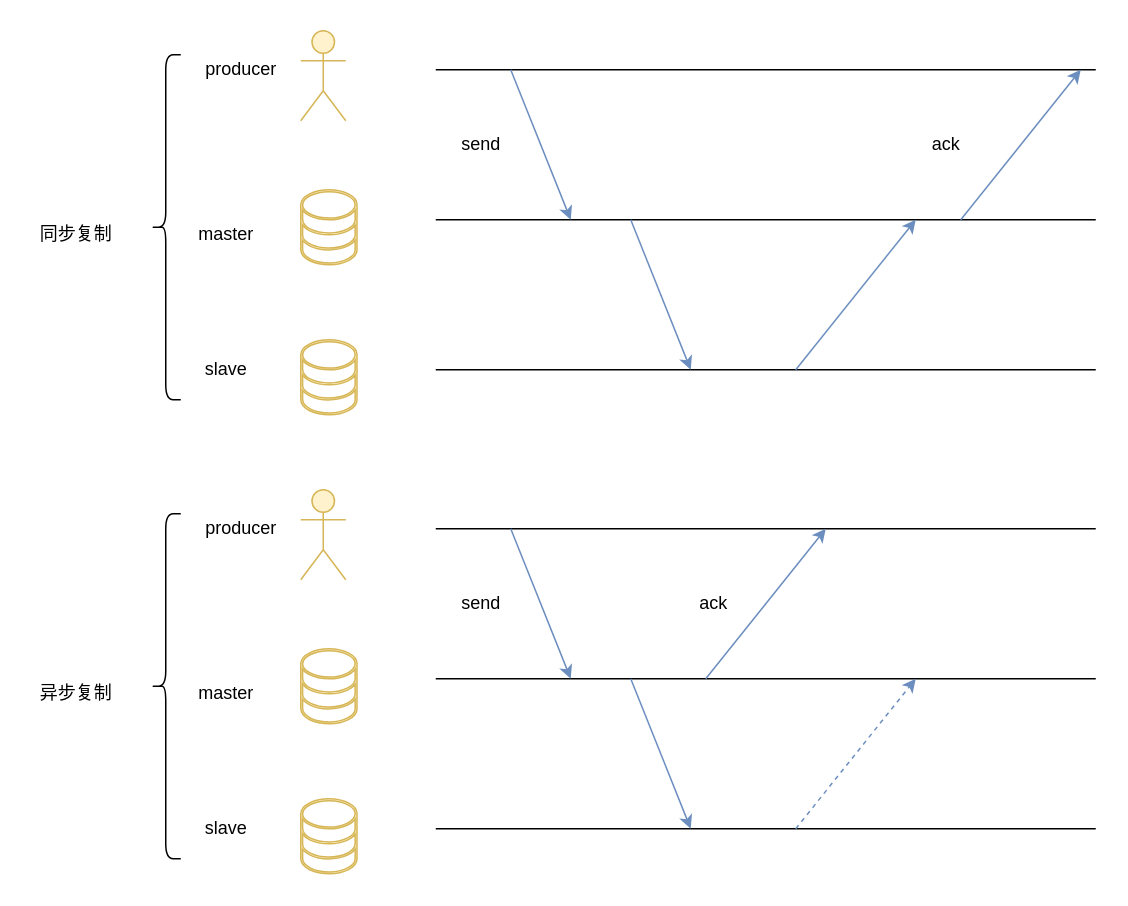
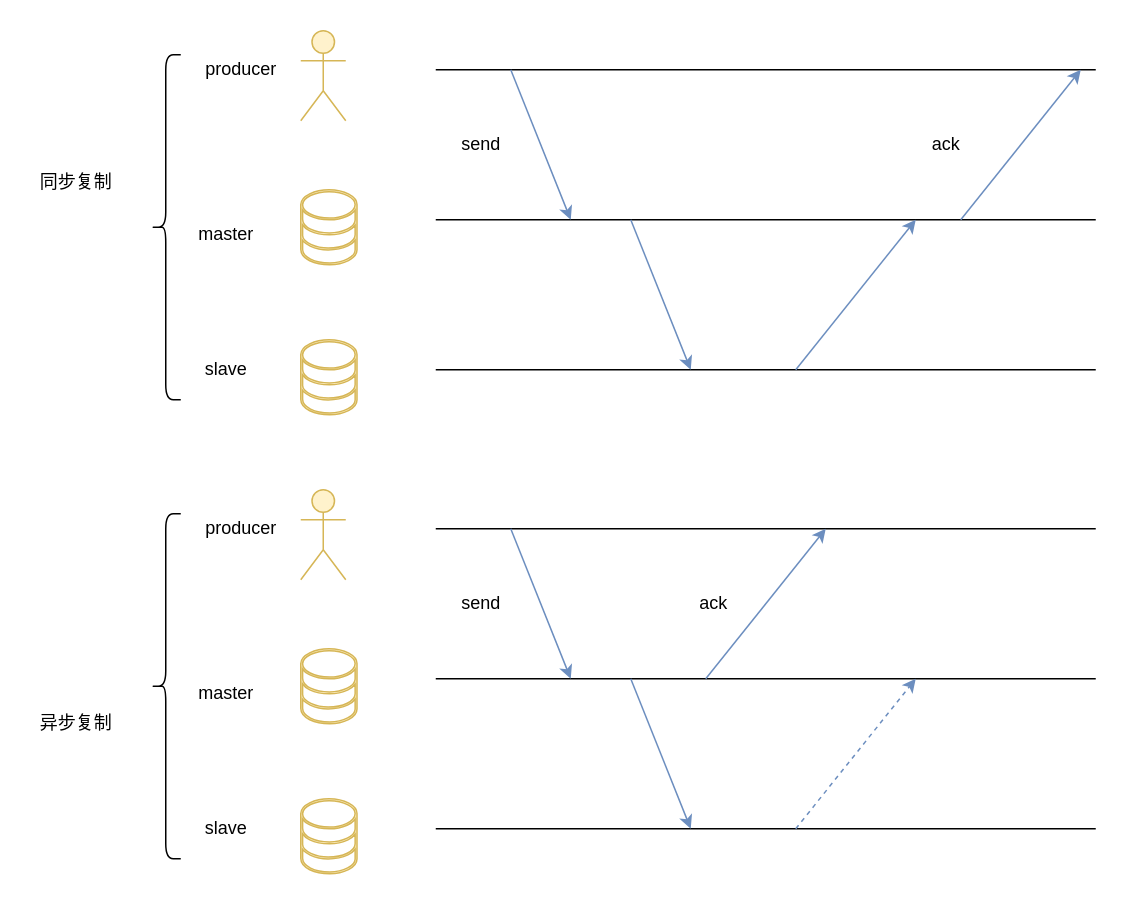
- <mxCell id="32" value="同步复制" style="text;html=1;align=center;verticalAlign=middle;resizable=0;points=[];autosize=1;strokeColor=none;fillColor=none;" vertex="1" parent="1"><mxGeometry x="20" y="146" width="60" height="20" as="geometry" /></mxCell>
+ <mxCell id="32" value="同步复制" style="text;html=1;align=center;verticalAlign=middle;resizable=0;points=[];autosize=1;strokeColor=none;fillColor=none;" vertex="1" parent="1"><mxGeometry x="20" y="111" width="60" height="20" as="geometry" /></mxCell>
- <mxCell id="34" value="异步复制" style="text;html=1;align=center;verticalAlign=middle;resizable=0;points=[];autosize=1;strokeColor=none;fillColor=none;" vertex="1" parent="1"><mxGeometry x="20" y="452" width="60" height="20" as="geometry" /></mxCell>
+ <mxCell id="34" value="异步复制" style="text;html=1;align=center;verticalAlign=middle;resizable=0;points=[];autosize=1;strokeColor=none;fillColor=none;" vertex="1" parent="1"><mxGeometry x="20" y="472" width="60" height="20" as="geometry" /></mxCell>
